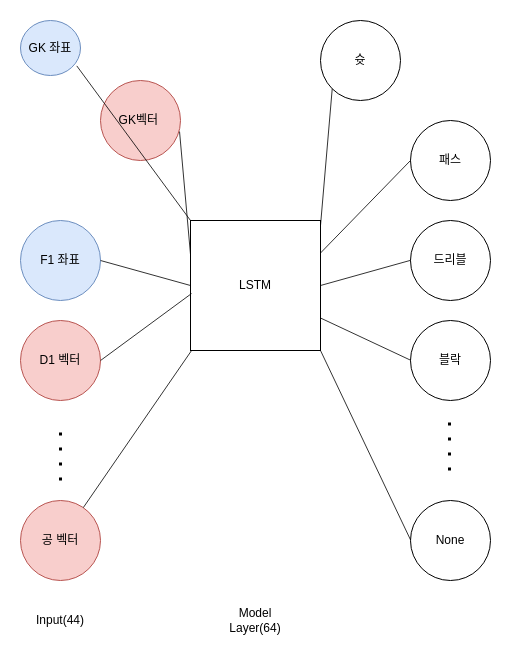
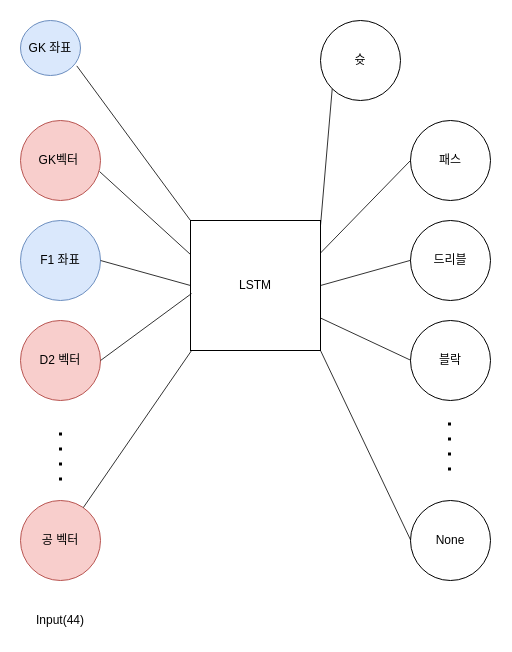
- <mxCell id="3" value="GK벡터&amp;nbsp;" style="ellipse;whiteSpace=wrap;html=1;aspect=fixed;fillColor=#f8cecc;strokeColor=#b85450;" parent="1" vertex="1"><mxGeometry x="100" y="80" width="80" height="80" as="geometry" /></mxCell>
+ <mxCell id="3" value="GK벡터&amp;nbsp;" style="ellipse;whiteSpace=wrap;html=1;aspect=fixed;fillColor=#f8cecc;strokeColor=#b85450;" parent="1" vertex="1"><mxGeometry x="20" y="120" width="80" height="80" as="geometry" /></mxCell>
- <mxCell id="5" value="D1 벡터" style="ellipse;whiteSpace=wrap;html=1;aspect=fixed;fillColor=#f8cecc;strokeColor=#b85450;" parent="1" vertex="1"><mxGeometry x="20" y="320" width="80" height="80" as="geometry" /></mxCell>
+ <mxCell id="5" value="D2 벡터" style="ellipse;whiteSpace=wrap;html=1;aspect=fixed;fillColor=#f8cecc;strokeColor=#b85450;" parent="1" vertex="1"><mxGeometry x="20" y="320" width="80" height="80" as="geometry" /></mxCell>
- <mxCell id="16" value="Model Layer(64)" style="text;html=1;strokeColor=none;fillColor=none;align=center;verticalAlign=middle;whiteSpace=wrap;rounded=0;" parent="1" vertex="1"><mxGeometry x="235" y="610" width="40" height="20" as="geometry" /></mxCell>
